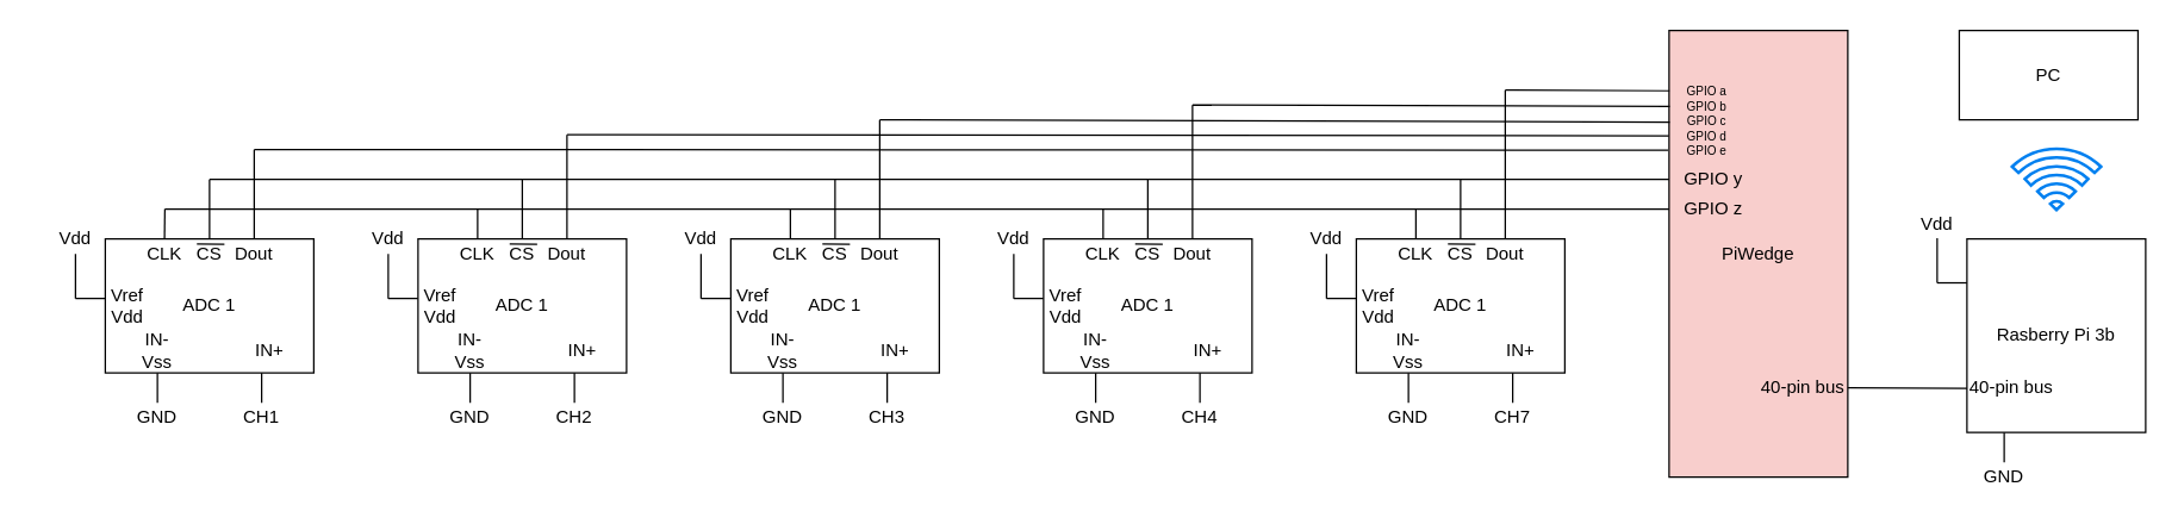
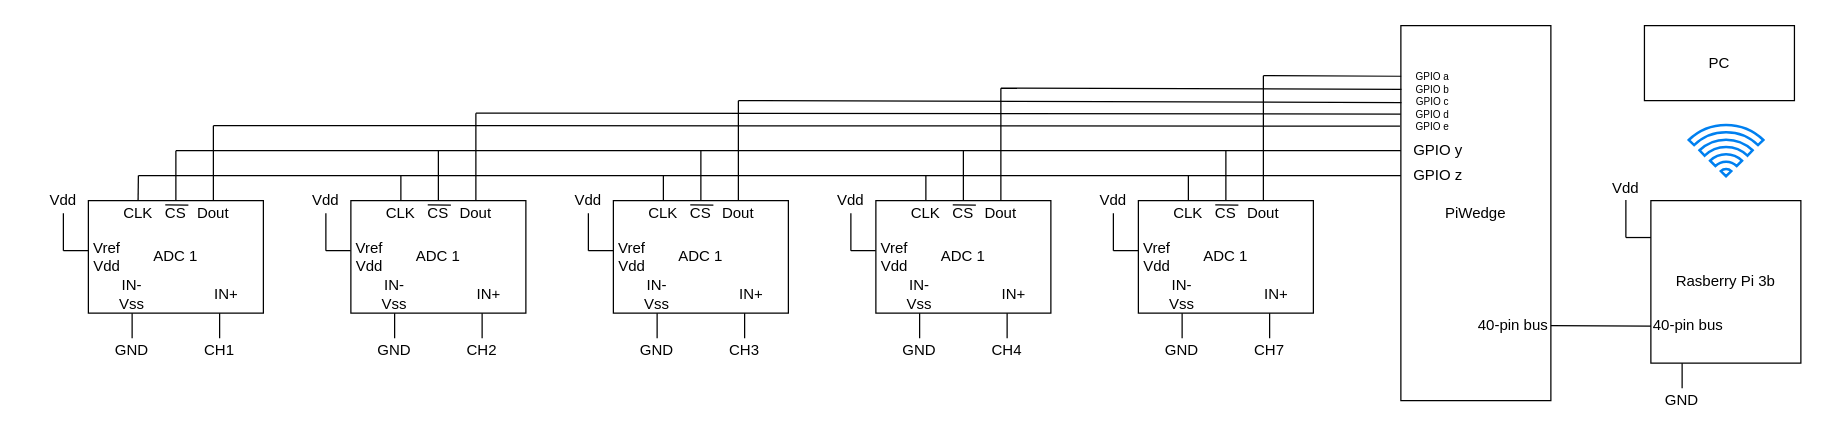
- <mxCell id="2" value="PiWedge" style="rounded=0;whiteSpace=wrap;html=1;fillColor=#f8cecc;" parent="1" vertex="1"><mxGeometry x="1120" y="20" width="120" height="300" as="geometry" /></mxCell>
+ <mxCell id="2" value="PiWedge" style="rounded=0;whiteSpace=wrap;html=1;" parent="1" vertex="1"><mxGeometry x="1120" y="20" width="120" height="300" as="geometry" /></mxCell>
